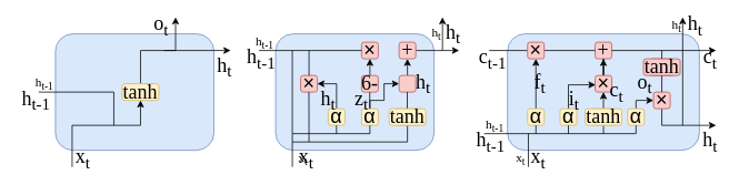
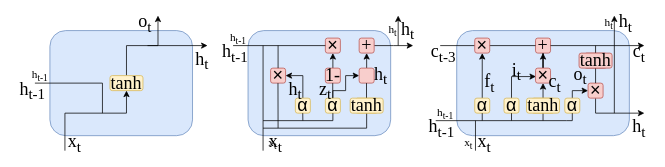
- <mxCell id="29" value="&lt;font style=&quot;font-size: 24px;&quot; face=&quot;Times New Roman&quot;&gt;&lt;span style=&quot;&quot;&gt;c&lt;sub&gt;t-1&lt;/sub&gt;&lt;/span&gt;&lt;/font&gt;" style="text;html=1;strokeColor=none;fillColor=none;align=center;verticalAlign=middle;whiteSpace=wrap;rounded=0;" vertex="1" parent="1"><mxGeometry x="570" y="60" width="41" height="20" as="geometry" /></mxCell>
+ <mxCell id="29" value="&lt;font style=&quot;font-size: 24px;&quot; face=&quot;Times New Roman&quot;&gt;&lt;span style=&quot;&quot;&gt;c&lt;sub&gt;t-3&lt;/sub&gt;&lt;/span&gt;&lt;/font&gt;" style="text;html=1;strokeColor=none;fillColor=none;align=center;verticalAlign=middle;whiteSpace=wrap;rounded=0;" vertex="1" parent="1"><mxGeometry x="570" y="60" width="41" height="20" as="geometry" /></mxCell>
- <mxCell id="48" value="&lt;font style=&quot;font-size: 24px;&quot; face=&quot;Times New Roman&quot;&gt;6-&lt;/font&gt;" style="rounded=1;whiteSpace=wrap;html=1;fillColor=#f8cecc;strokeColor=#b85450;" vertex="1" parent="1"><mxGeometry x="433" y="90" width="20" height="20" as="geometry" /></mxCell>
+ <mxCell id="48" value="&lt;font style=&quot;font-size: 24px;&quot; face=&quot;Times New Roman&quot;&gt;1-&lt;/font&gt;" style="rounded=1;whiteSpace=wrap;html=1;fillColor=#f8cecc;strokeColor=#b85450;" vertex="1" parent="1"><mxGeometry x="433" y="90" width="20" height="20" as="geometry" /></mxCell>
- <mxCell id="31" value="&lt;font style=&quot;font-size: 24px;&quot; face=&quot;Times New Roman&quot;&gt;f&lt;sub&gt;t&lt;/sub&gt;&lt;/font&gt;" style="text;html=1;strokeColor=none;fillColor=none;align=center;verticalAlign=middle;whiteSpace=wrap;rounded=0;" vertex="1" parent="1"><mxGeometry x="634" y="90" width="26" height="20" as="geometry" /></mxCell>
+ <mxCell id="31" value="&lt;font style=&quot;font-size: 24px;&quot; face=&quot;Times New Roman&quot;&gt;f&lt;sub&gt;t&lt;/sub&gt;&lt;/font&gt;" style="text;html=1;strokeColor=none;fillColor=none;align=center;verticalAlign=middle;whiteSpace=wrap;rounded=0;" vertex="1" parent="1"><mxGeometry x="639" y="100" width="26" height="20" as="geometry" /></mxCell>
- <mxCell id="33" value="&lt;font style=&quot;font-size: 24px;&quot; face=&quot;Times New Roman&quot;&gt;i&lt;sub&gt;t&lt;/sub&gt;&lt;/font&gt;" style="text;html=1;strokeColor=none;fillColor=none;align=center;verticalAlign=middle;whiteSpace=wrap;rounded=0;" vertex="1" parent="1"><mxGeometry x="675" y="110" width="26" height="20" as="geometry" /></mxCell>
+ <mxCell id="33" value="&lt;font style=&quot;font-size: 24px;&quot; face=&quot;Times New Roman&quot;&gt;i&lt;sub&gt;t&lt;/sub&gt;&lt;/font&gt;" style="text;html=1;strokeColor=none;fillColor=none;align=center;verticalAlign=middle;whiteSpace=wrap;rounded=0;" vertex="1" parent="1"><mxGeometry x="675" y="85" width="26" height="20" as="geometry" /></mxCell>
